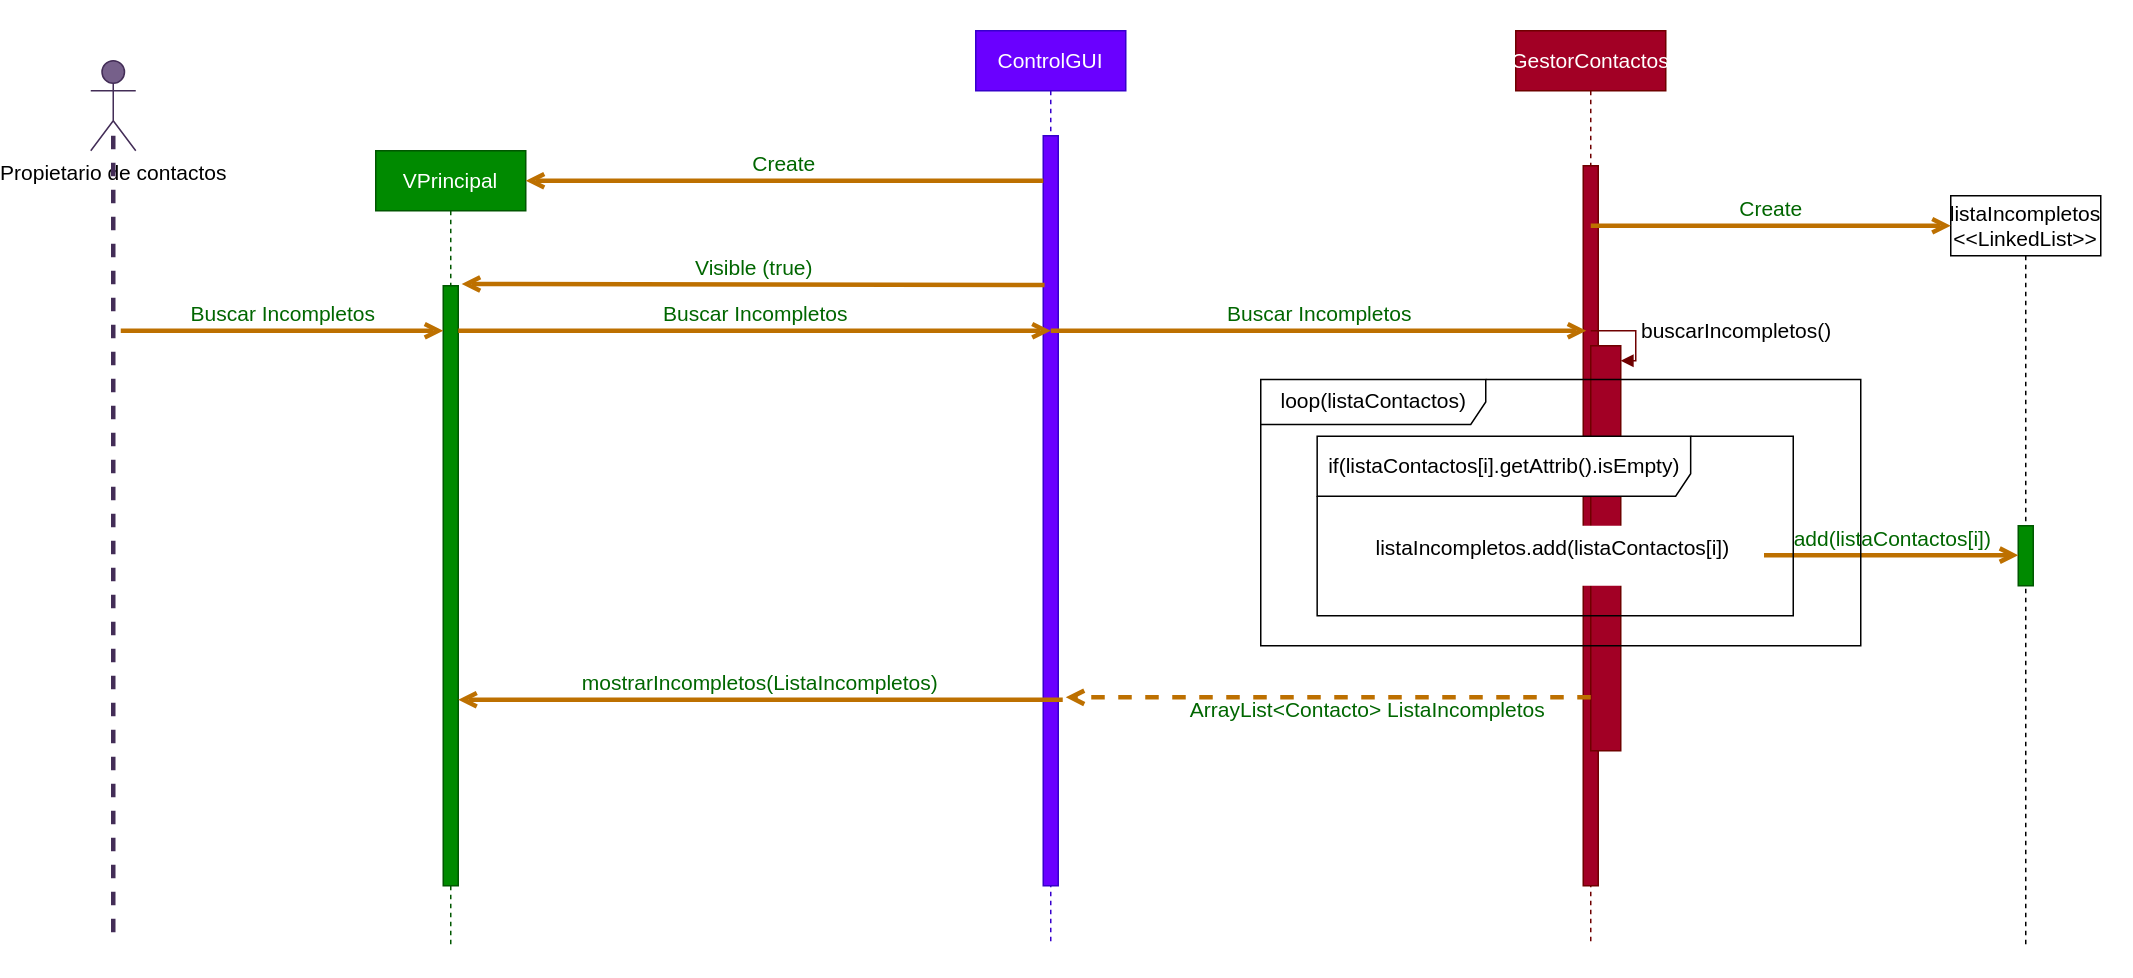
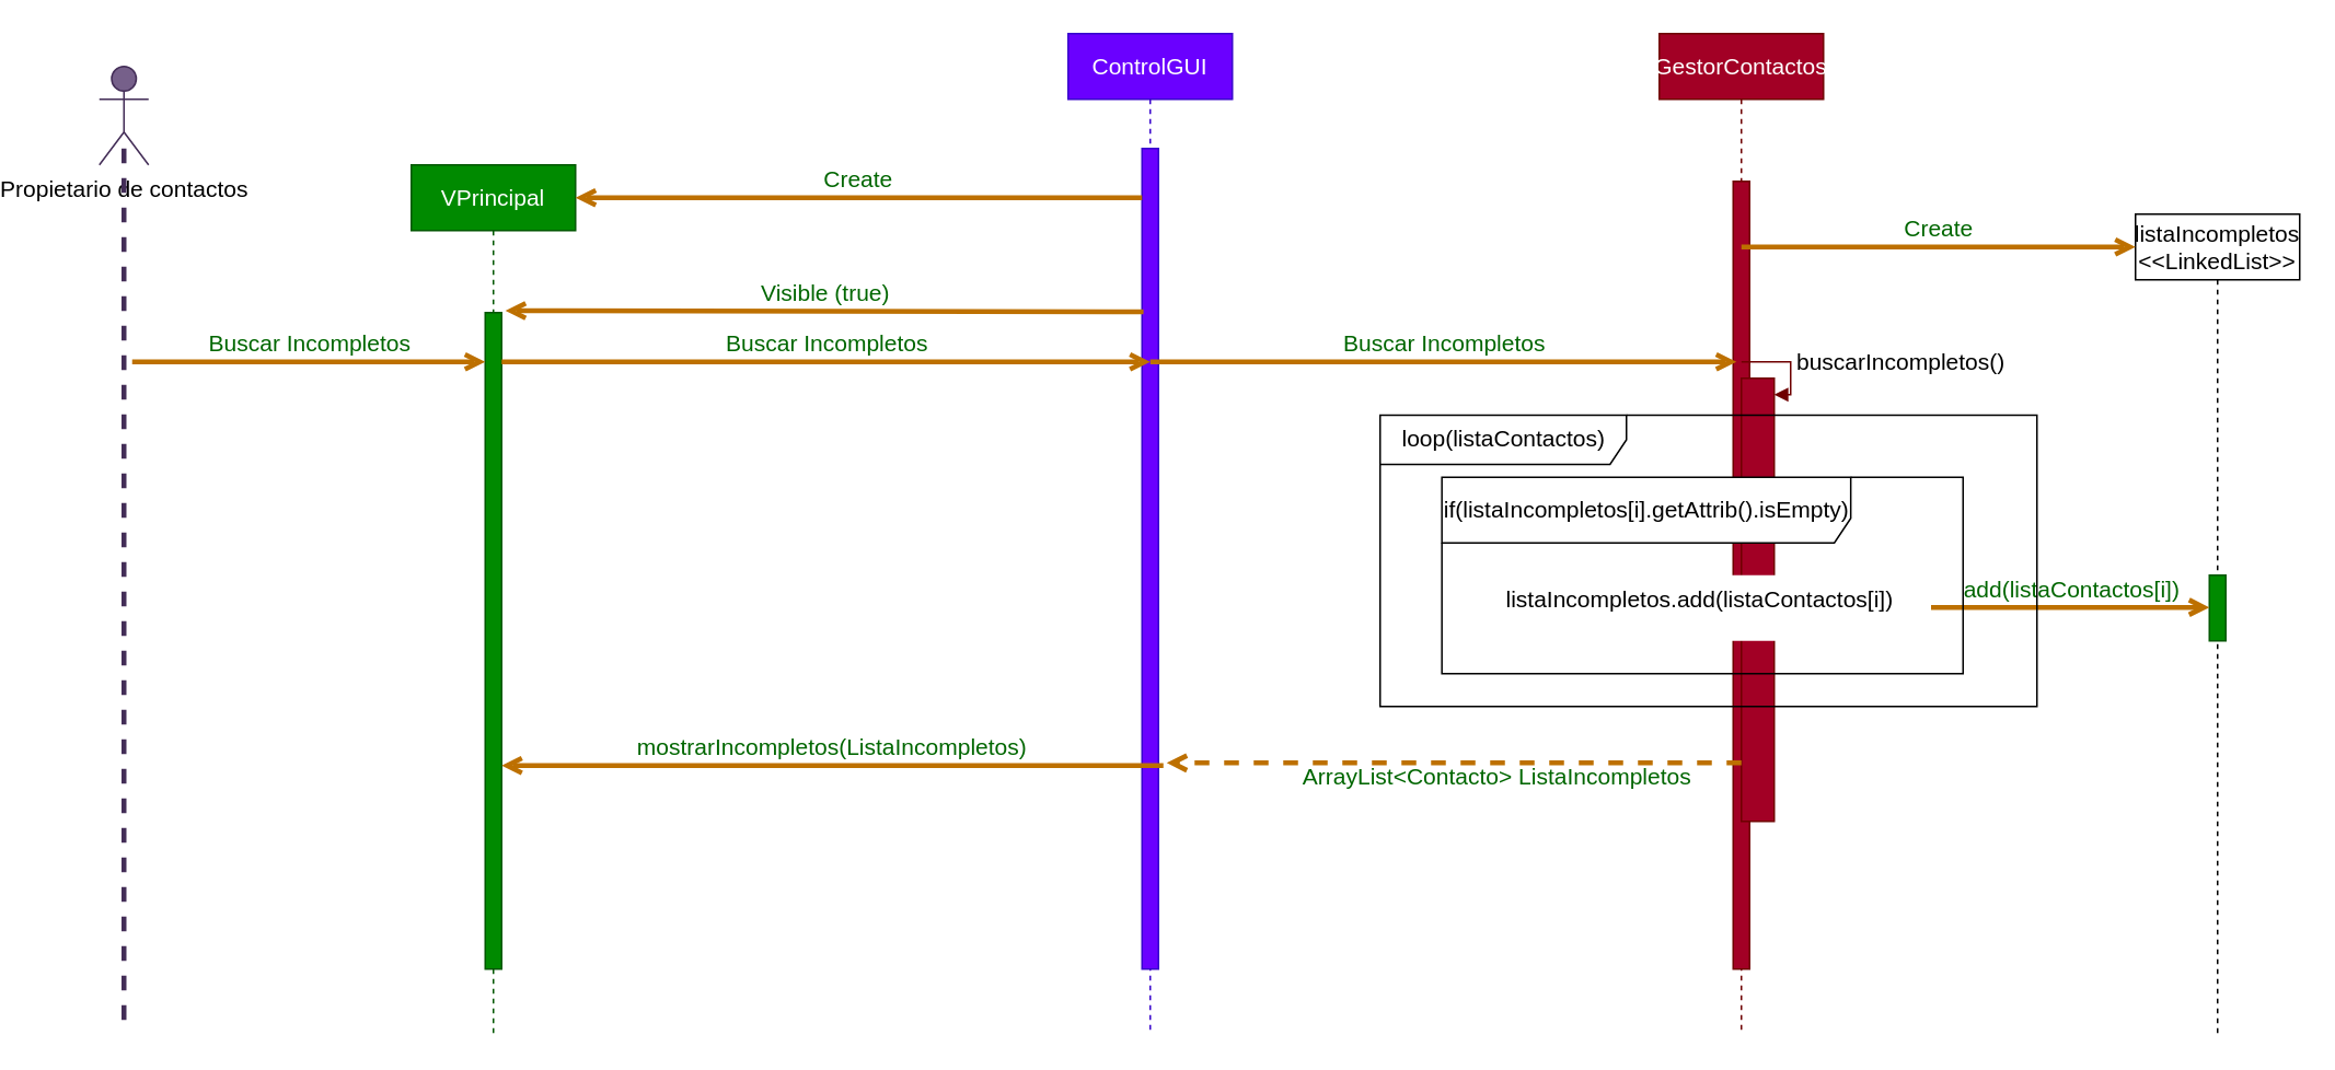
- <mxCell id="24" value="if(listaContactos[i].getAttrib().isEmpty)" style="shape=umlFrame;tabPosition=left;html=1;boundedLbl=1;labelInHeader=1;width=249;height=40;fontColor=#000000;fillColor=#FFFFFF;strokeColor=#000000;fontSize=14;" vertex="1" parent="1"><mxGeometry x="837.61" y="290.36" width="317.39" height="119.64" as="geometry" /></mxCell>
+ <mxCell id="24" value="if(listaIncompletos[i].getAttrib().isEmpty)" style="shape=umlFrame;tabPosition=left;html=1;boundedLbl=1;labelInHeader=1;width=249;height=40;fontColor=#000000;fillColor=#FFFFFF;strokeColor=#000000;fontSize=14;" vertex="1" parent="1"><mxGeometry x="837.61" y="290.36" width="317.39" height="119.64" as="geometry" /></mxCell>
